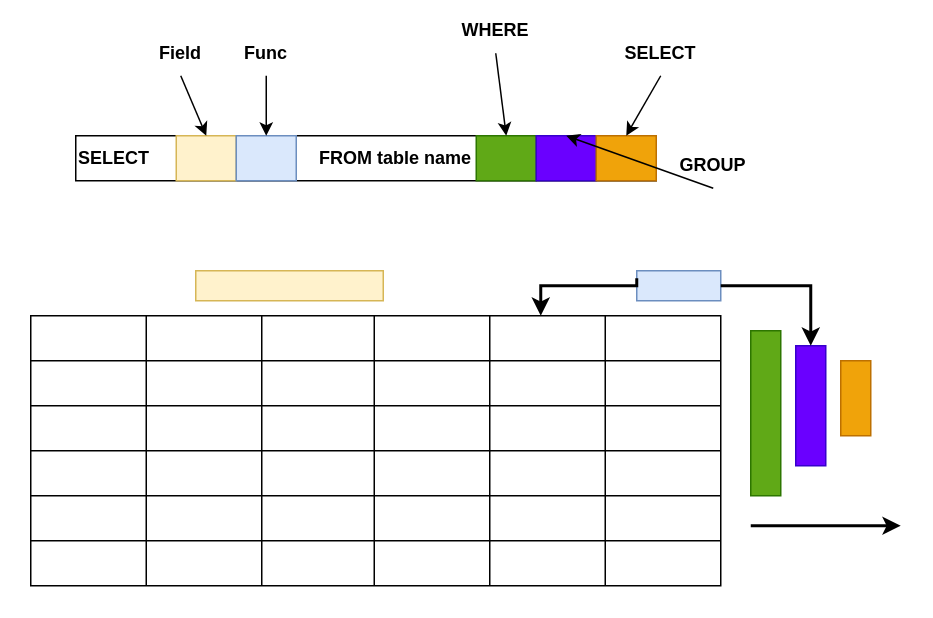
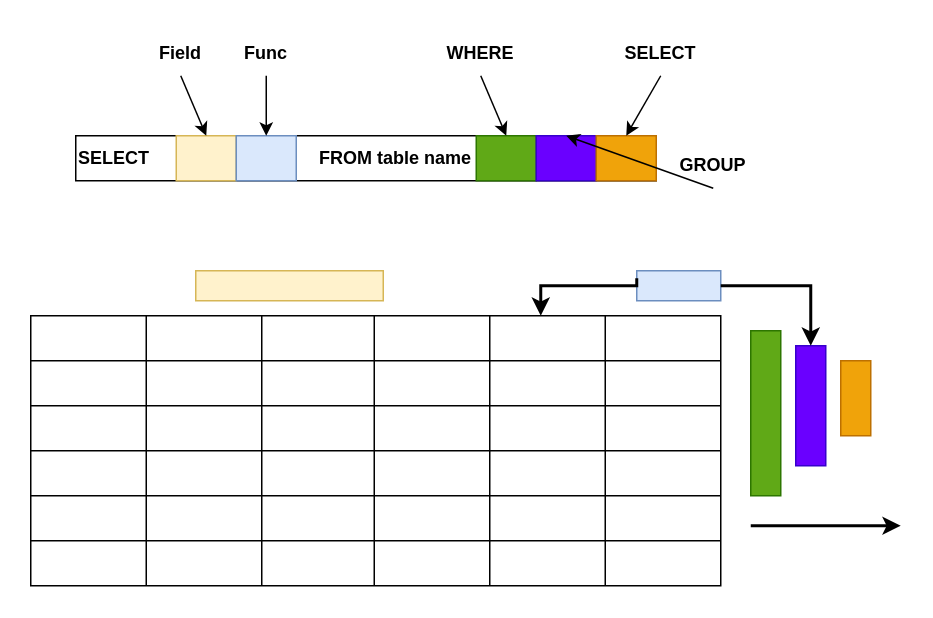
- <mxCell id="18" value="&lt;b&gt;WHERE&lt;/b&gt;" style="text;html=1;strokeColor=none;fillColor=none;align=center;verticalAlign=middle;whiteSpace=wrap;rounded=0;" parent="1" vertex="1"><mxGeometry x="300" y="5" width="60" height="30" as="geometry" /></mxCell>
+ <mxCell id="18" value="&lt;b&gt;WHERE&lt;/b&gt;" style="text;html=1;strokeColor=none;fillColor=none;align=center;verticalAlign=middle;whiteSpace=wrap;rounded=0;" parent="1" vertex="1"><mxGeometry x="290" y="20" width="60" height="30" as="geometry" /></mxCell>
